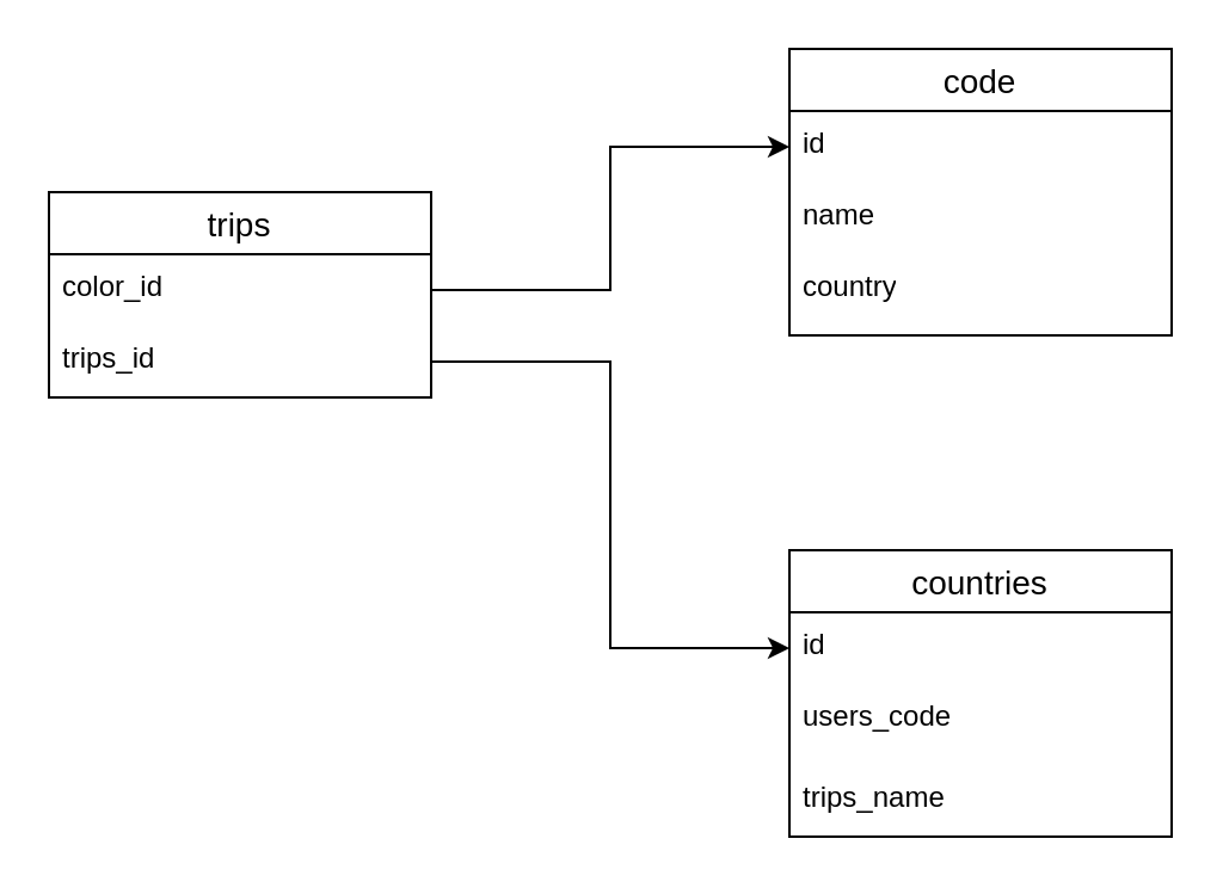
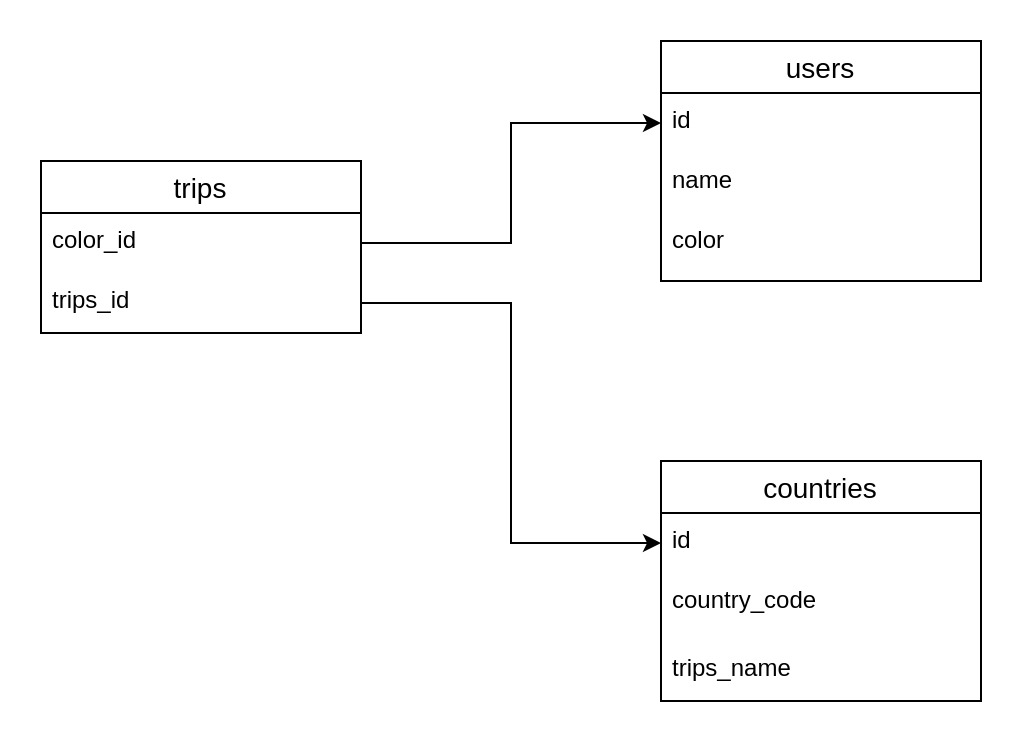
- <mxCell id="2" value="code" style="swimlane;fontStyle=0;childLayout=stackLayout;horizontal=1;startSize=26;horizontalStack=0;resizeParent=1;resizeParentMax=0;resizeLast=0;collapsible=1;marginBottom=0;align=center;fontSize=14;" vertex="1" parent="1"><mxGeometry x="330" y="20" width="160" height="120" as="geometry" /></mxCell>
+ <mxCell id="2" value="users" style="swimlane;fontStyle=0;childLayout=stackLayout;horizontal=1;startSize=26;horizontalStack=0;resizeParent=1;resizeParentMax=0;resizeLast=0;collapsible=1;marginBottom=0;align=center;fontSize=14;" vertex="1" parent="1"><mxGeometry x="330" y="20" width="160" height="120" as="geometry" /></mxCell>
- <mxCell id="5" value="country" style="text;strokeColor=none;fillColor=none;spacingLeft=4;spacingRight=4;overflow=hidden;rotatable=0;points=[[0,0.5],[1,0.5]];portConstraint=eastwest;fontSize=12;whiteSpace=wrap;html=1;" vertex="1" parent="2"><mxGeometry y="86" width="160" height="34" as="geometry" /></mxCell>
+ <mxCell id="5" value="color" style="text;strokeColor=none;fillColor=none;spacingLeft=4;spacingRight=4;overflow=hidden;rotatable=0;points=[[0,0.5],[1,0.5]];portConstraint=eastwest;fontSize=12;whiteSpace=wrap;html=1;" vertex="1" parent="2"><mxGeometry y="86" width="160" height="34" as="geometry" /></mxCell>
- <mxCell id="8" value="users_code" style="text;strokeColor=none;fillColor=none;spacingLeft=4;spacingRight=4;overflow=hidden;rotatable=0;points=[[0,0.5],[1,0.5]];portConstraint=eastwest;fontSize=12;whiteSpace=wrap;html=1;" vertex="1" parent="6"><mxGeometry y="56" width="160" height="34" as="geometry" /></mxCell>
+ <mxCell id="8" value="country_code" style="text;strokeColor=none;fillColor=none;spacingLeft=4;spacingRight=4;overflow=hidden;rotatable=0;points=[[0,0.5],[1,0.5]];portConstraint=eastwest;fontSize=12;whiteSpace=wrap;html=1;" vertex="1" parent="6"><mxGeometry y="56" width="160" height="34" as="geometry" /></mxCell>
